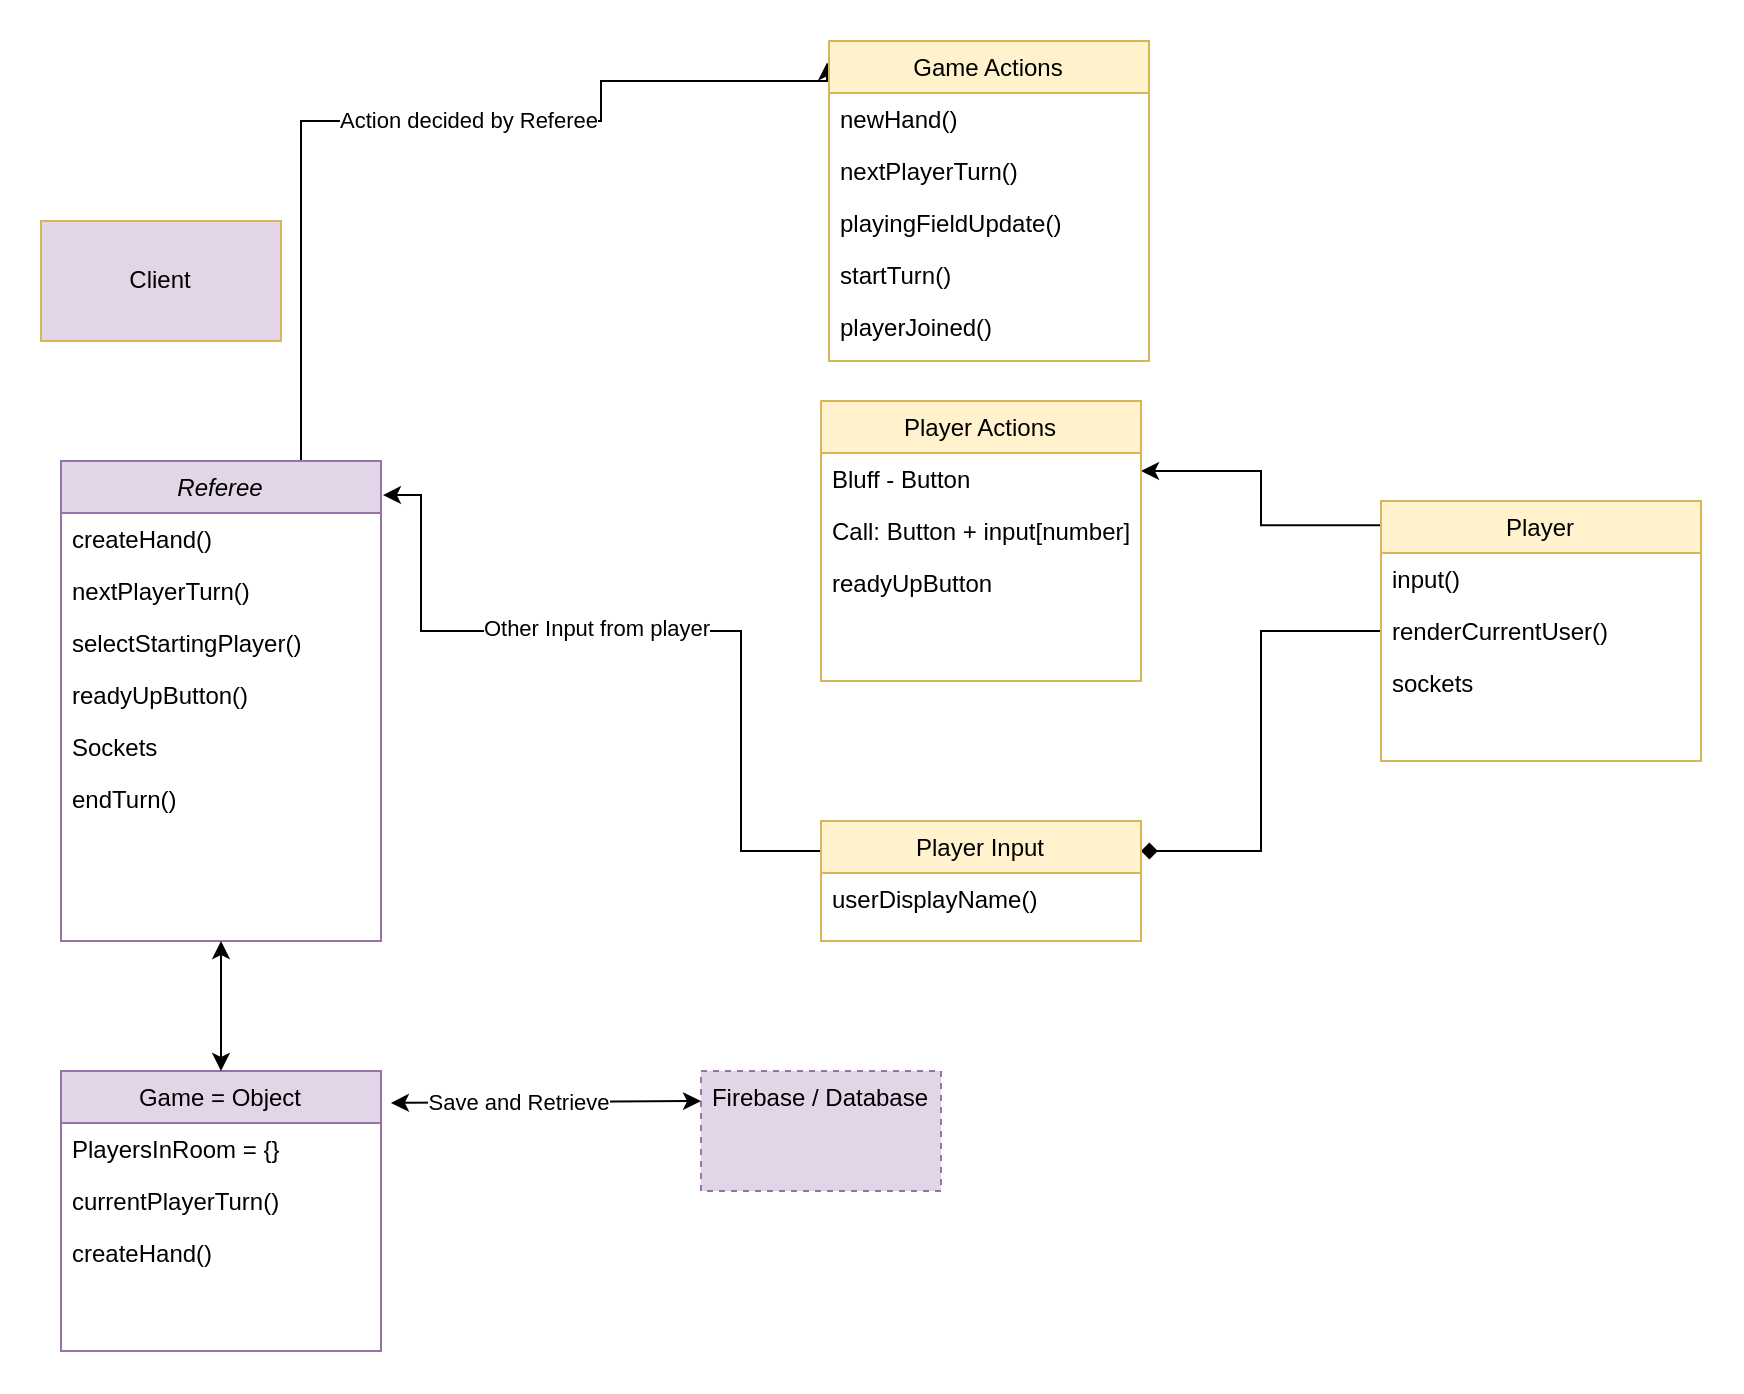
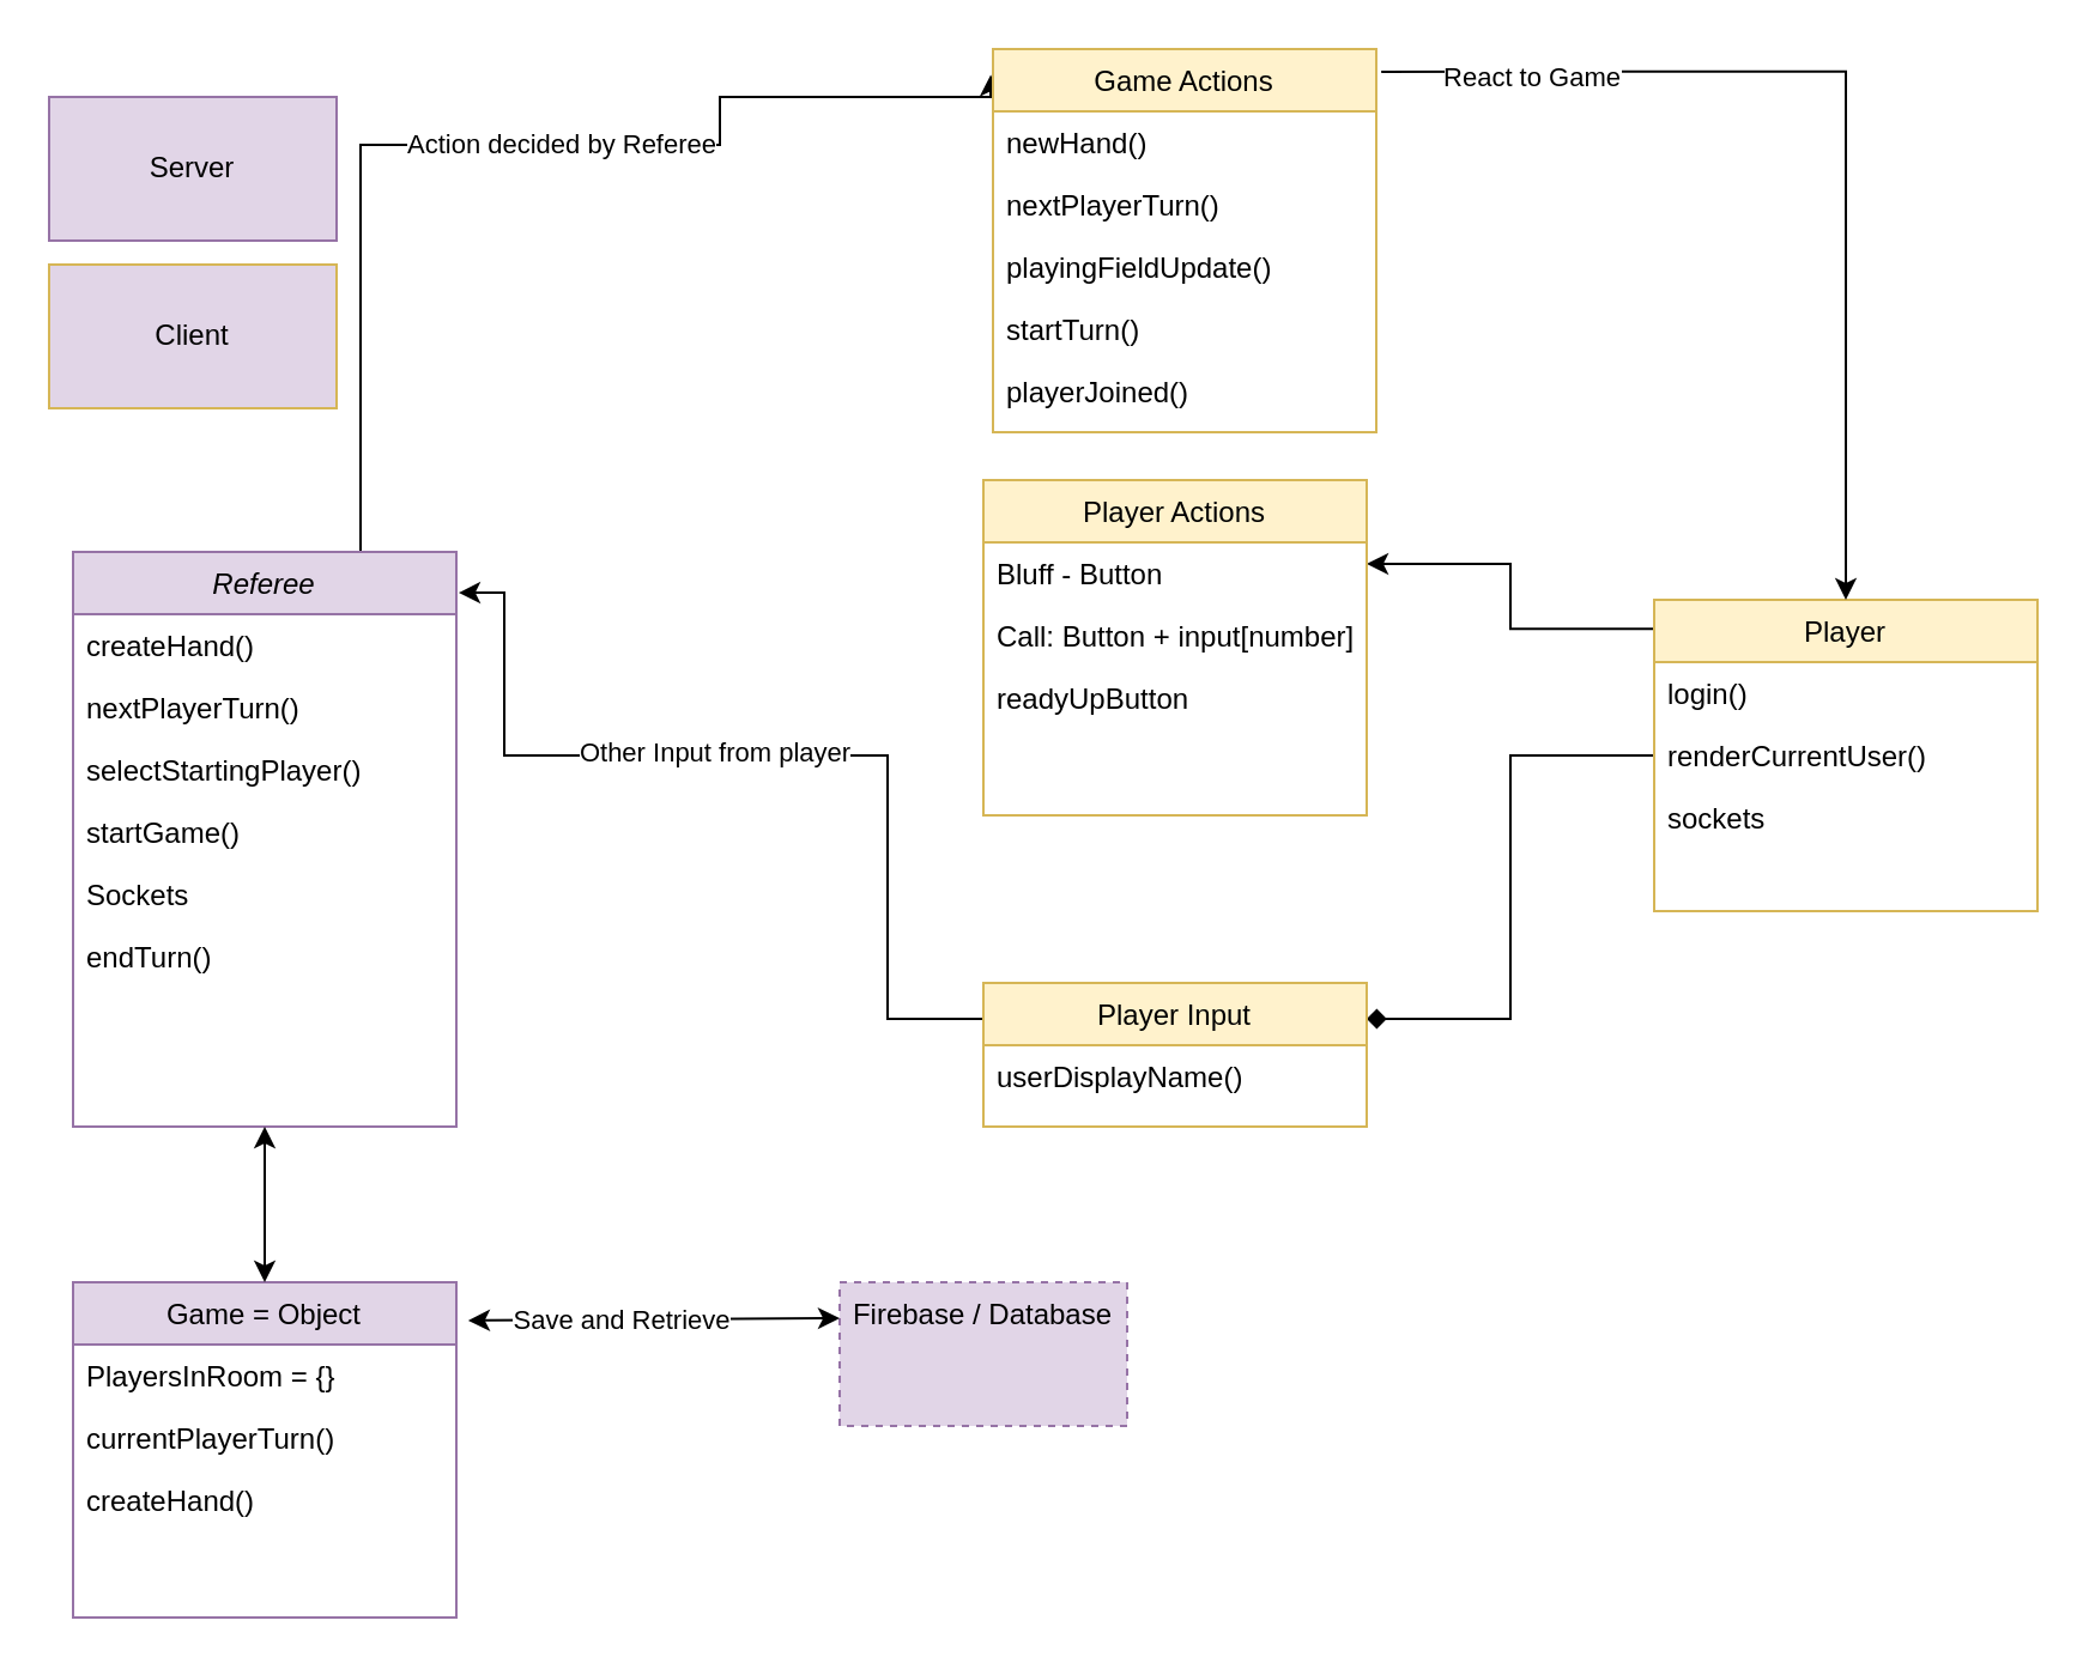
+ <mxCell id="21" style="edgeStyle=orthogonalEdgeStyle;rounded=0;orthogonalLoop=1;jettySize=auto;html=1;entryX=0.5;entryY=0;entryDx=0;entryDy=0;exitX=1.013;exitY=0.059;exitDx=0;exitDy=0;exitPerimeter=0;" edge="1" parent="1" source="23" target="17"><mxGeometry relative="1" as="geometry" /></mxCell>
+ <mxCell id="22" value="React to Game" style="edgeLabel;html=1;align=center;verticalAlign=middle;resizable=0;points=[];" vertex="1" connectable="0" parent="21"><mxGeometry x="-0.701" y="-2" relative="1" as="geometry"><mxPoint as="offset" /></mxGeometry></mxCell>
+ <mxCell id="38" value="Server" style="rounded=0;whiteSpace=wrap;html=1;shadow=0;glass=0;sketch=0;fillColor=#e1d5e7;strokeColor=#9673a6;" vertex="1" parent="1"><mxGeometry x="20" y="40" width="120" height="60" as="geometry" /></mxCell>
- <mxCell id="18" value="input()" style="text;align=left;verticalAlign=top;spacingLeft=4;spacingRight=4;overflow=hidden;rotatable=0;points=[[0,0.5],[1,0.5]];portConstraint=eastwest;rounded=0;shadow=0;html=0;" parent="17" vertex="1"><mxGeometry y="26" width="160" height="26" as="geometry" /></mxCell>
+ <mxCell id="18" value="login()" style="text;align=left;verticalAlign=top;spacingLeft=4;spacingRight=4;overflow=hidden;rotatable=0;points=[[0,0.5],[1,0.5]];portConstraint=eastwest;rounded=0;shadow=0;html=0;" parent="17" vertex="1"><mxGeometry y="26" width="160" height="26" as="geometry" /></mxCell>
- <mxCell id="8" value="readyUpButton()" style="text;align=left;verticalAlign=top;spacingLeft=4;spacingRight=4;overflow=hidden;rotatable=0;points=[[0,0.5],[1,0.5]];portConstraint=eastwest;rounded=0;shadow=0;html=0;" vertex="1" parent="4"><mxGeometry y="104" width="160" height="26" as="geometry" /></mxCell>
+ <mxCell id="8" value="startGame()" style="text;align=left;verticalAlign=top;spacingLeft=4;spacingRight=4;overflow=hidden;rotatable=0;points=[[0,0.5],[1,0.5]];portConstraint=eastwest;rounded=0;shadow=0;html=0;" vertex="1" parent="4"><mxGeometry y="104" width="160" height="26" as="geometry" /></mxCell>
